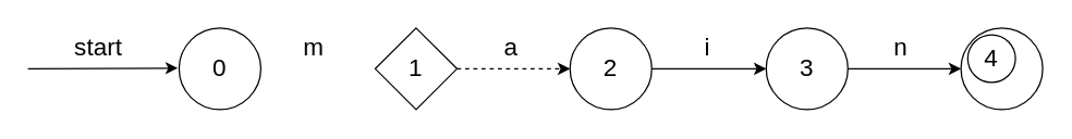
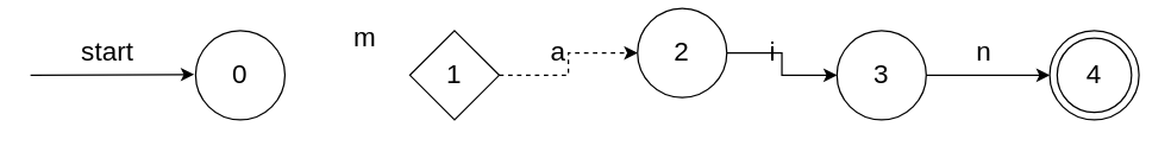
- <mxCell id="14" value="&lt;font style=&quot;font-size: 18px&quot;&gt;m&lt;/font&gt;" style="text;html=1;strokeColor=none;fillColor=none;align=center;verticalAlign=middle;whiteSpace=wrap;rounded=0;" vertex="1" parent="1"><mxGeometry x="210" y="20" width="40" height="30" as="geometry" /></mxCell>
+ <mxCell id="14" value="&lt;font style=&quot;font-size: 18px&quot;&gt;m&lt;/font&gt;" style="text;html=1;strokeColor=none;fillColor=none;align=center;verticalAlign=middle;whiteSpace=wrap;rounded=0;" vertex="1" parent="1"><mxGeometry x="225" y="10" width="40" height="30" as="geometry" /></mxCell>
- <mxCell id="11" value="&lt;span style=&quot;font-size: 18px&quot;&gt;4&lt;/span&gt;" style="ellipse;whiteSpace=wrap;html=1;aspect=fixed;" vertex="1" parent="9"><mxGeometry x="5" y="5" width="35" height="35" as="geometry" /></mxCell>
+ <mxCell id="11" value="&lt;span style=&quot;font-size: 18px&quot;&gt;4&lt;/span&gt;" style="ellipse;whiteSpace=wrap;html=1;aspect=fixed;" vertex="1" parent="9"><mxGeometry x="5" y="5" width="50" height="50" as="geometry" /></mxCell>
- <mxCell id="8" value="&lt;span style=&quot;font-size: 18px&quot;&gt;2&lt;/span&gt;" style="ellipse;whiteSpace=wrap;html=1;aspect=fixed;" vertex="1" parent="1"><mxGeometry x="418" y="20" width="60" height="60" as="geometry" /></mxCell>
+ <mxCell id="8" value="&lt;span style=&quot;font-size: 18px&quot;&gt;2&lt;/span&gt;" style="ellipse;whiteSpace=wrap;html=1;aspect=fixed;" vertex="1" parent="1"><mxGeometry x="428" y="5" width="60" height="60" as="geometry" /></mxCell>
